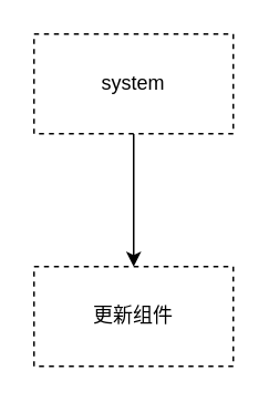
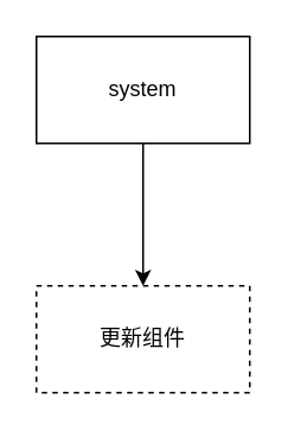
- <mxCell id="3" value="system" style="whiteSpace=wrap;html=1;dashed=1;" vertex="1" parent="1"><mxGeometry x="20" y="20" width="120" height="60" as="geometry" /></mxCell>
+ <mxCell id="3" value="system" style="whiteSpace=wrap;html=1;" vertex="1" parent="1"><mxGeometry x="20" y="20" width="120" height="60" as="geometry" /></mxCell>
